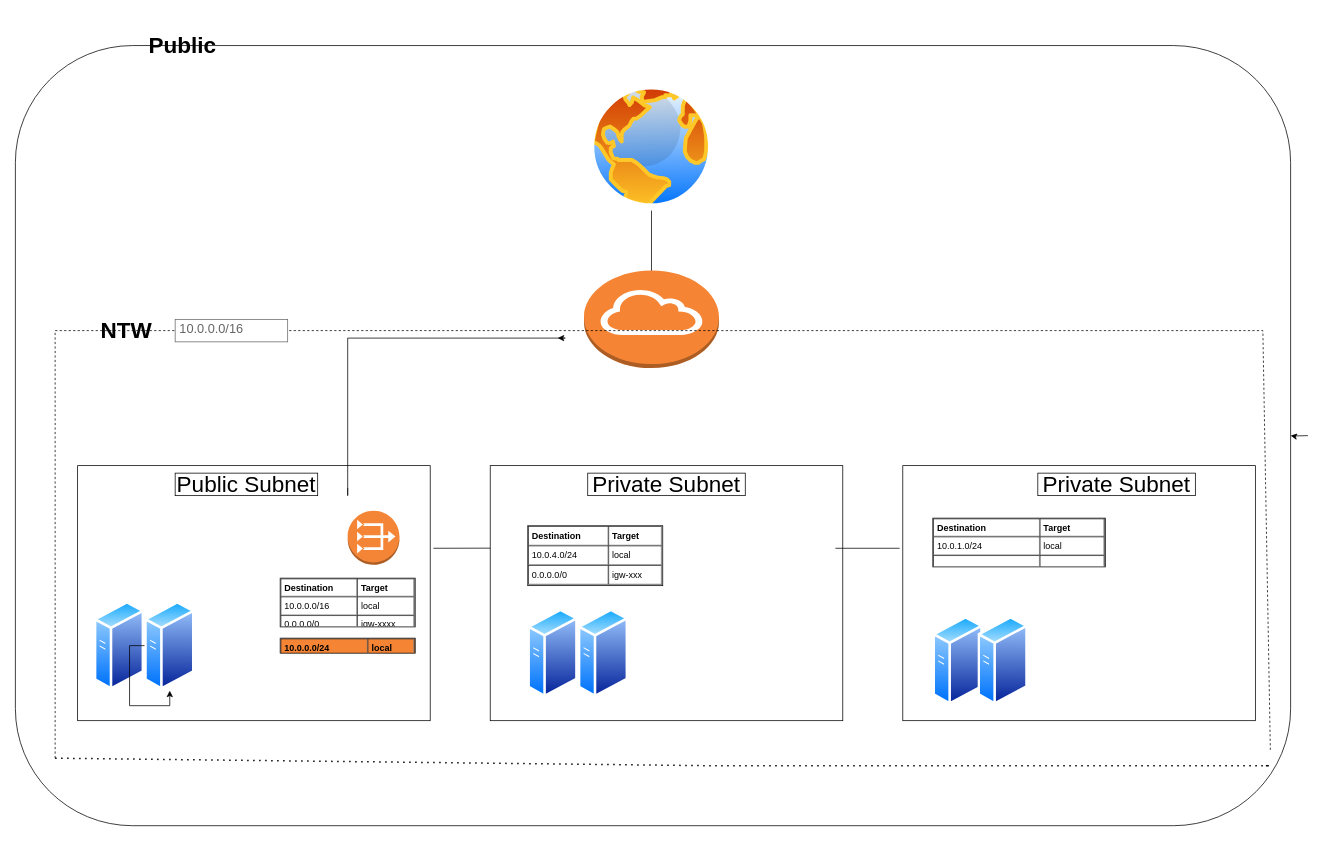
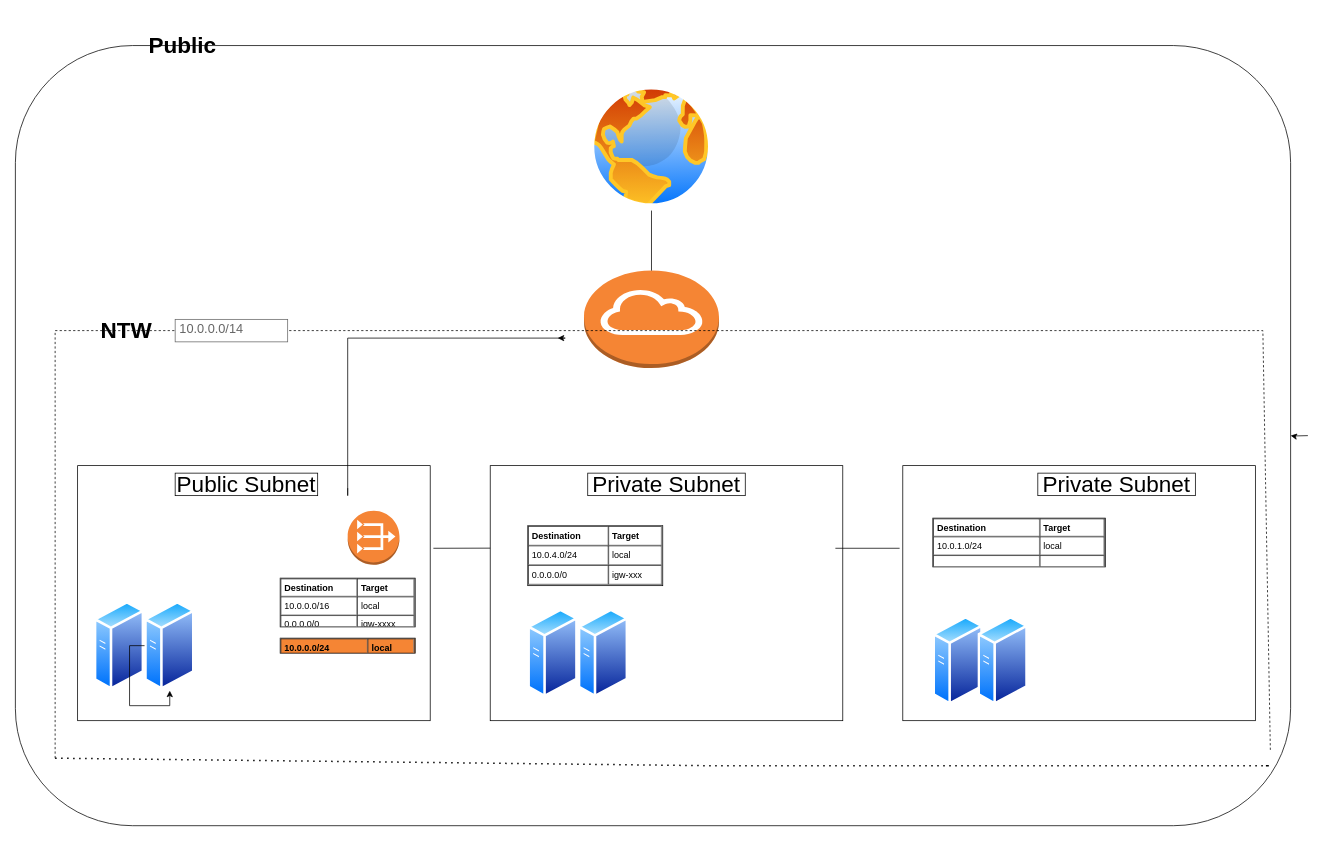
- <mxCell id="32" value="10.0.0.0/16" style="strokeWidth=1;shadow=0;dashed=0;align=center;html=1;shape=mxgraph.mockup.text.textBox;fontColor=#666666;align=left;fontSize=17;spacingLeft=4;spacingTop=-3;strokeColor=#666666;mainText=" vertex="1" parent="1"><mxGeometry x="233" y="425" width="150" height="30" as="geometry" /></mxCell>
+ <mxCell id="32" value="10.0.0.0/14" style="strokeWidth=1;shadow=0;dashed=0;align=center;html=1;shape=mxgraph.mockup.text.textBox;fontColor=#666666;align=left;fontSize=17;spacingLeft=4;spacingTop=-3;strokeColor=#666666;mainText=" vertex="1" parent="1"><mxGeometry x="233" y="425" width="150" height="30" as="geometry" /></mxCell>
